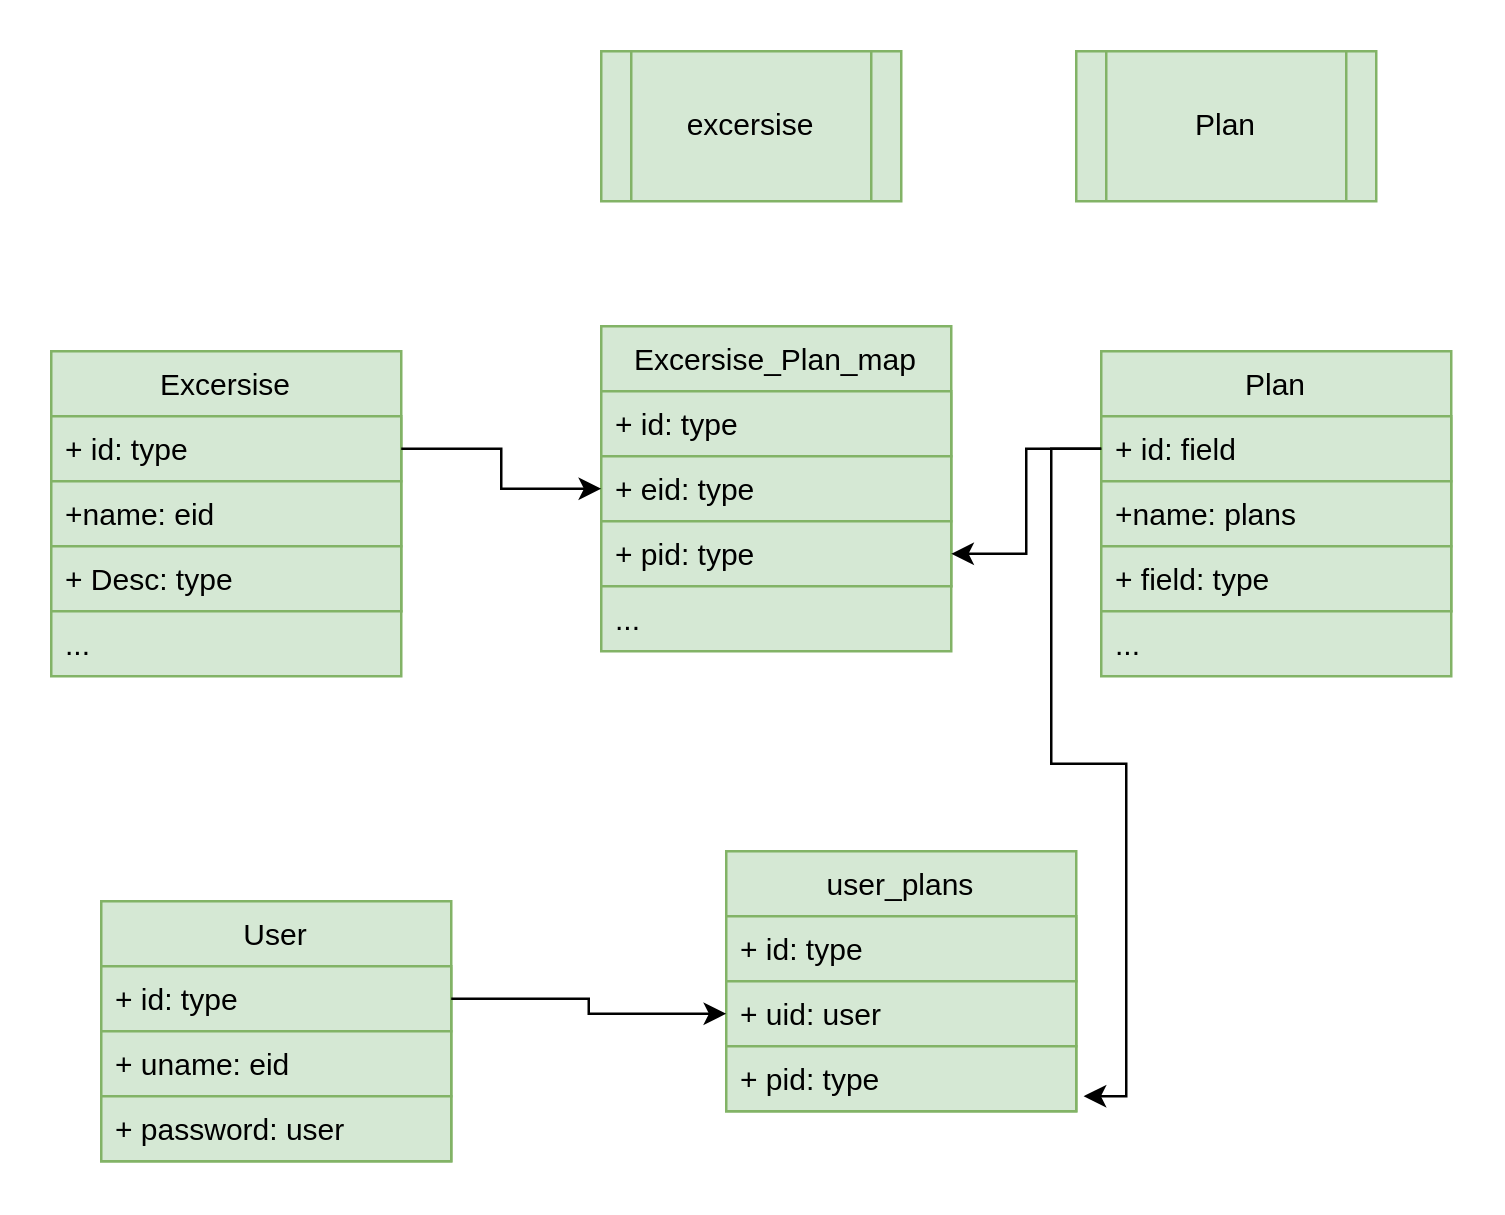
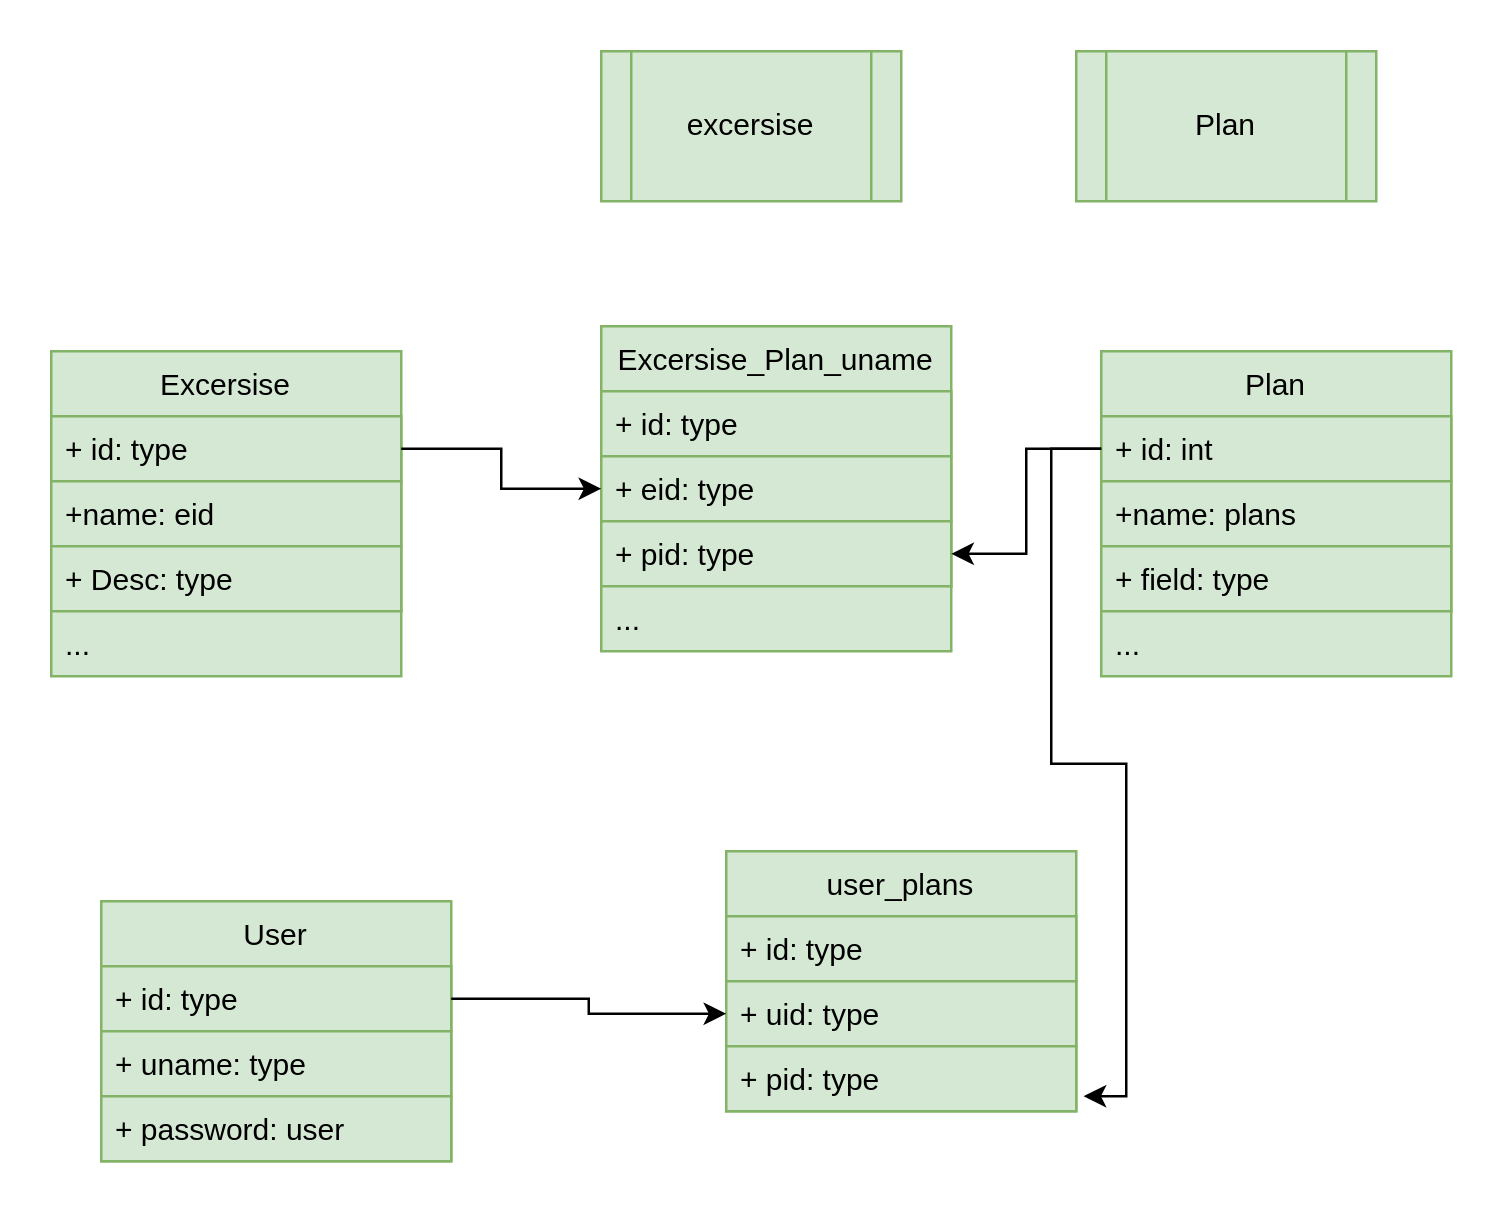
- <mxCell id="12" value="Excersise_Plan_map" style="swimlane;fontStyle=0;childLayout=stackLayout;horizontal=1;startSize=26;fillColor=#d5e8d4;horizontalStack=0;resizeParent=1;resizeParentMax=0;resizeLast=0;collapsible=1;marginBottom=0;strokeColor=#82b366;" vertex="1" parent="1"><mxGeometry x="240" y="130" width="140" height="104" as="geometry" /></mxCell>
+ <mxCell id="12" value="Excersise_Plan_uname" style="swimlane;fontStyle=0;childLayout=stackLayout;horizontal=1;startSize=26;fillColor=#d5e8d4;horizontalStack=0;resizeParent=1;resizeParentMax=0;resizeLast=0;collapsible=1;marginBottom=0;strokeColor=#82b366;" vertex="1" parent="1"><mxGeometry x="240" y="130" width="140" height="104" as="geometry" /></mxCell>
- <mxCell id="5" value="+ id: field" style="text;strokeColor=#82b366;fillColor=#d5e8d4;align=left;verticalAlign=top;spacingLeft=4;spacingRight=4;overflow=hidden;rotatable=0;points=[[0,0.5],[1,0.5]];portConstraint=eastwest;" vertex="1" parent="4"><mxGeometry y="26" width="140" height="26" as="geometry" /></mxCell>
+ <mxCell id="5" value="+ id: int" style="text;strokeColor=#82b366;fillColor=#d5e8d4;align=left;verticalAlign=top;spacingLeft=4;spacingRight=4;overflow=hidden;rotatable=0;points=[[0,0.5],[1,0.5]];portConstraint=eastwest;" vertex="1" parent="4"><mxGeometry y="26" width="140" height="26" as="geometry" /></mxCell>
- <mxCell id="24" value="+ uid: user" style="text;strokeColor=#82b366;fillColor=#d5e8d4;align=left;verticalAlign=top;spacingLeft=4;spacingRight=4;overflow=hidden;rotatable=0;points=[[0,0.5],[1,0.5]];portConstraint=eastwest;" vertex="1" parent="22"><mxGeometry y="52" width="140" height="26" as="geometry" /></mxCell>
+ <mxCell id="24" value="+ uid: type" style="text;strokeColor=#82b366;fillColor=#d5e8d4;align=left;verticalAlign=top;spacingLeft=4;spacingRight=4;overflow=hidden;rotatable=0;points=[[0,0.5],[1,0.5]];portConstraint=eastwest;" vertex="1" parent="22"><mxGeometry y="52" width="140" height="26" as="geometry" /></mxCell>
- <mxCell id="20" value="+ uname: eid" style="text;strokeColor=#82b366;fillColor=#d5e8d4;align=left;verticalAlign=top;spacingLeft=4;spacingRight=4;overflow=hidden;rotatable=0;points=[[0,0.5],[1,0.5]];portConstraint=eastwest;" vertex="1" parent="18"><mxGeometry y="52" width="140" height="26" as="geometry" /></mxCell>
+ <mxCell id="20" value="+ uname: type" style="text;strokeColor=#82b366;fillColor=#d5e8d4;align=left;verticalAlign=top;spacingLeft=4;spacingRight=4;overflow=hidden;rotatable=0;points=[[0,0.5],[1,0.5]];portConstraint=eastwest;" vertex="1" parent="18"><mxGeometry y="52" width="140" height="26" as="geometry" /></mxCell>
